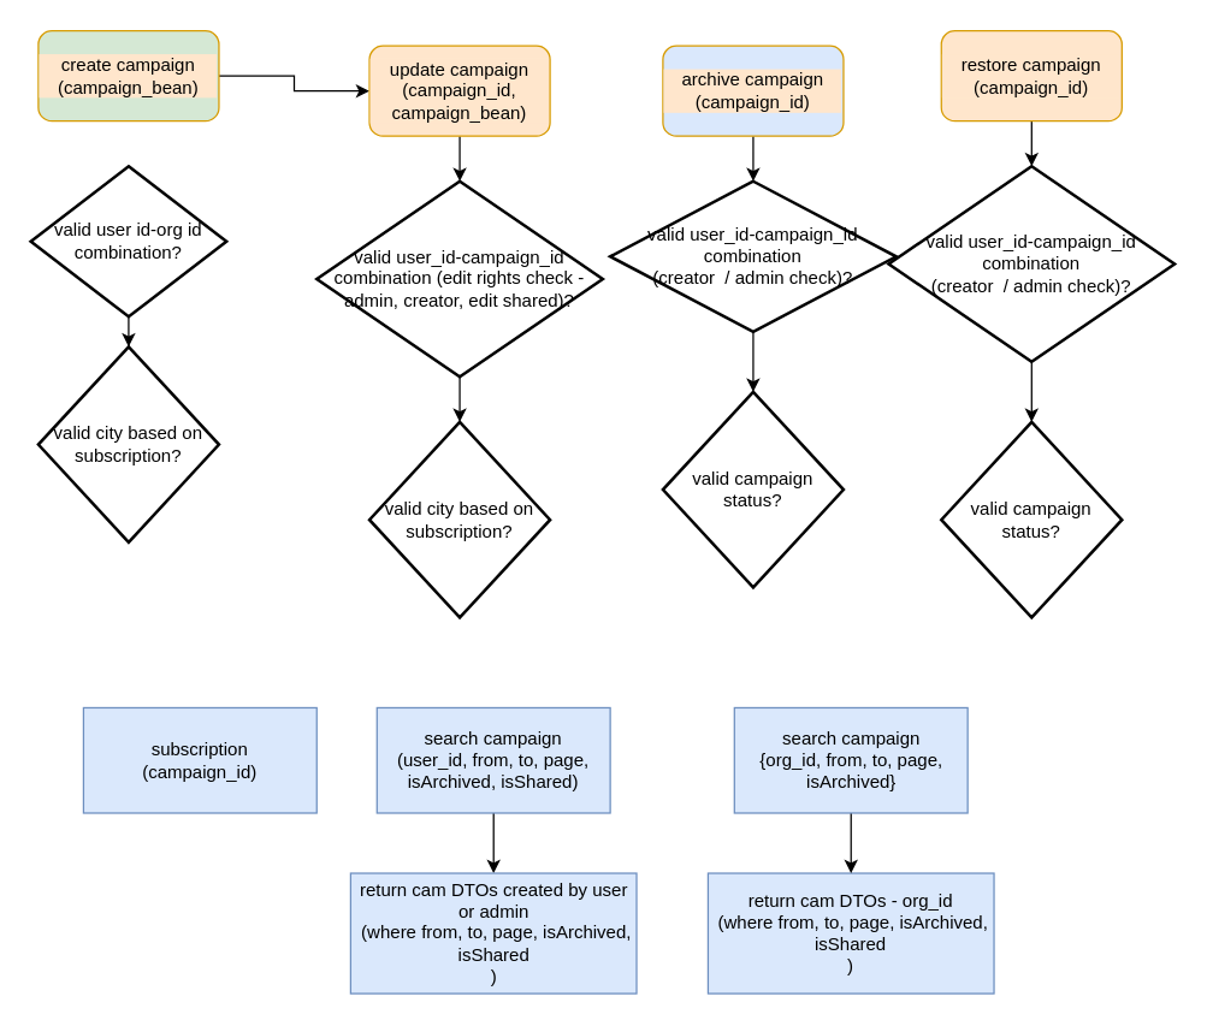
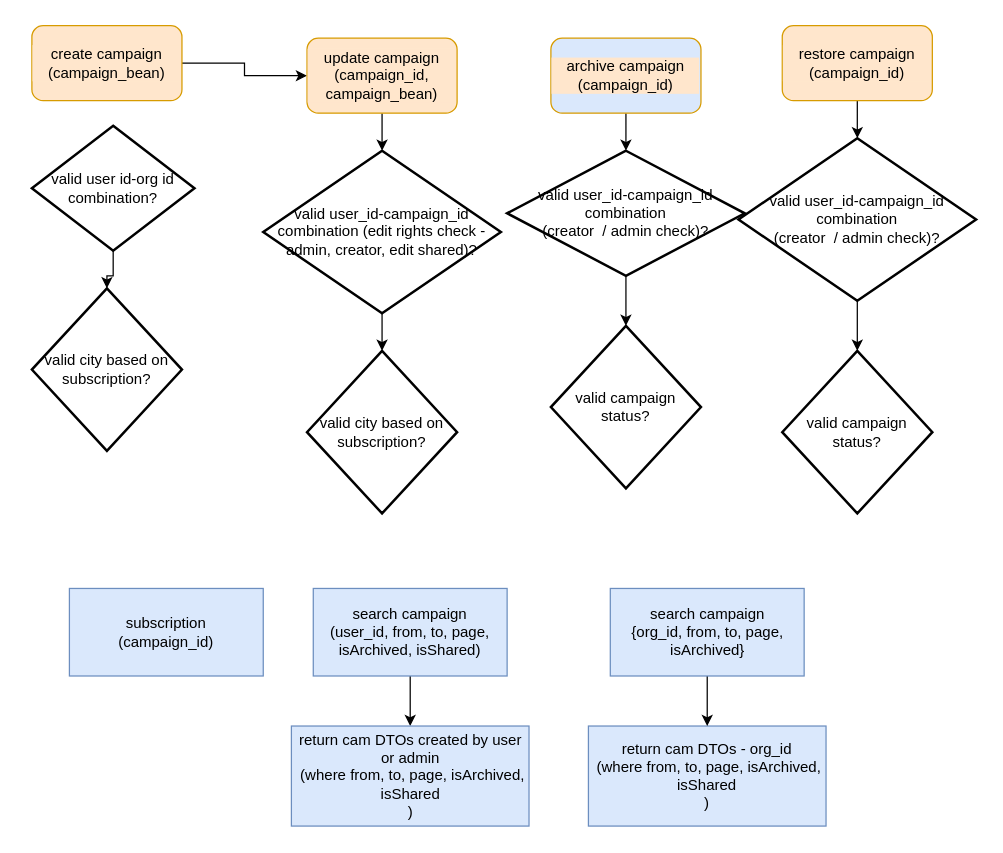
- <mxCell id="3" value="create campaign (campaign_bean)" style="rounded=1;whiteSpace=wrap;html=1;labelBackgroundColor=#FFE6CC;fillColor=#d5e8d4;strokeColor=#d79b00;" vertex="1" parent="1"><mxGeometry x="25" y="20" width="120" height="60" as="geometry" /></mxCell>
+ <mxCell id="3" value="create campaign (campaign_bean)" style="rounded=1;whiteSpace=wrap;html=1;labelBackgroundColor=#FFE6CC;fillColor=#ffe6cc;strokeColor=#d79b00;" vertex="1" parent="1"><mxGeometry x="25" y="20" width="120" height="60" as="geometry" /></mxCell>
- <mxCell id="5" value="valid user id-org id combination?" style="strokeWidth=2;html=1;shape=mxgraph.flowchart.decision;whiteSpace=wrap;" vertex="1" parent="1"><mxGeometry x="20" y="110" width="130" height="100" as="geometry" /></mxCell>
+ <mxCell id="5" value="valid user id-org id combination?" style="strokeWidth=2;html=1;shape=mxgraph.flowchart.decision;whiteSpace=wrap;" vertex="1" parent="1"><mxGeometry x="25" y="100" width="130" height="100" as="geometry" /></mxCell>
